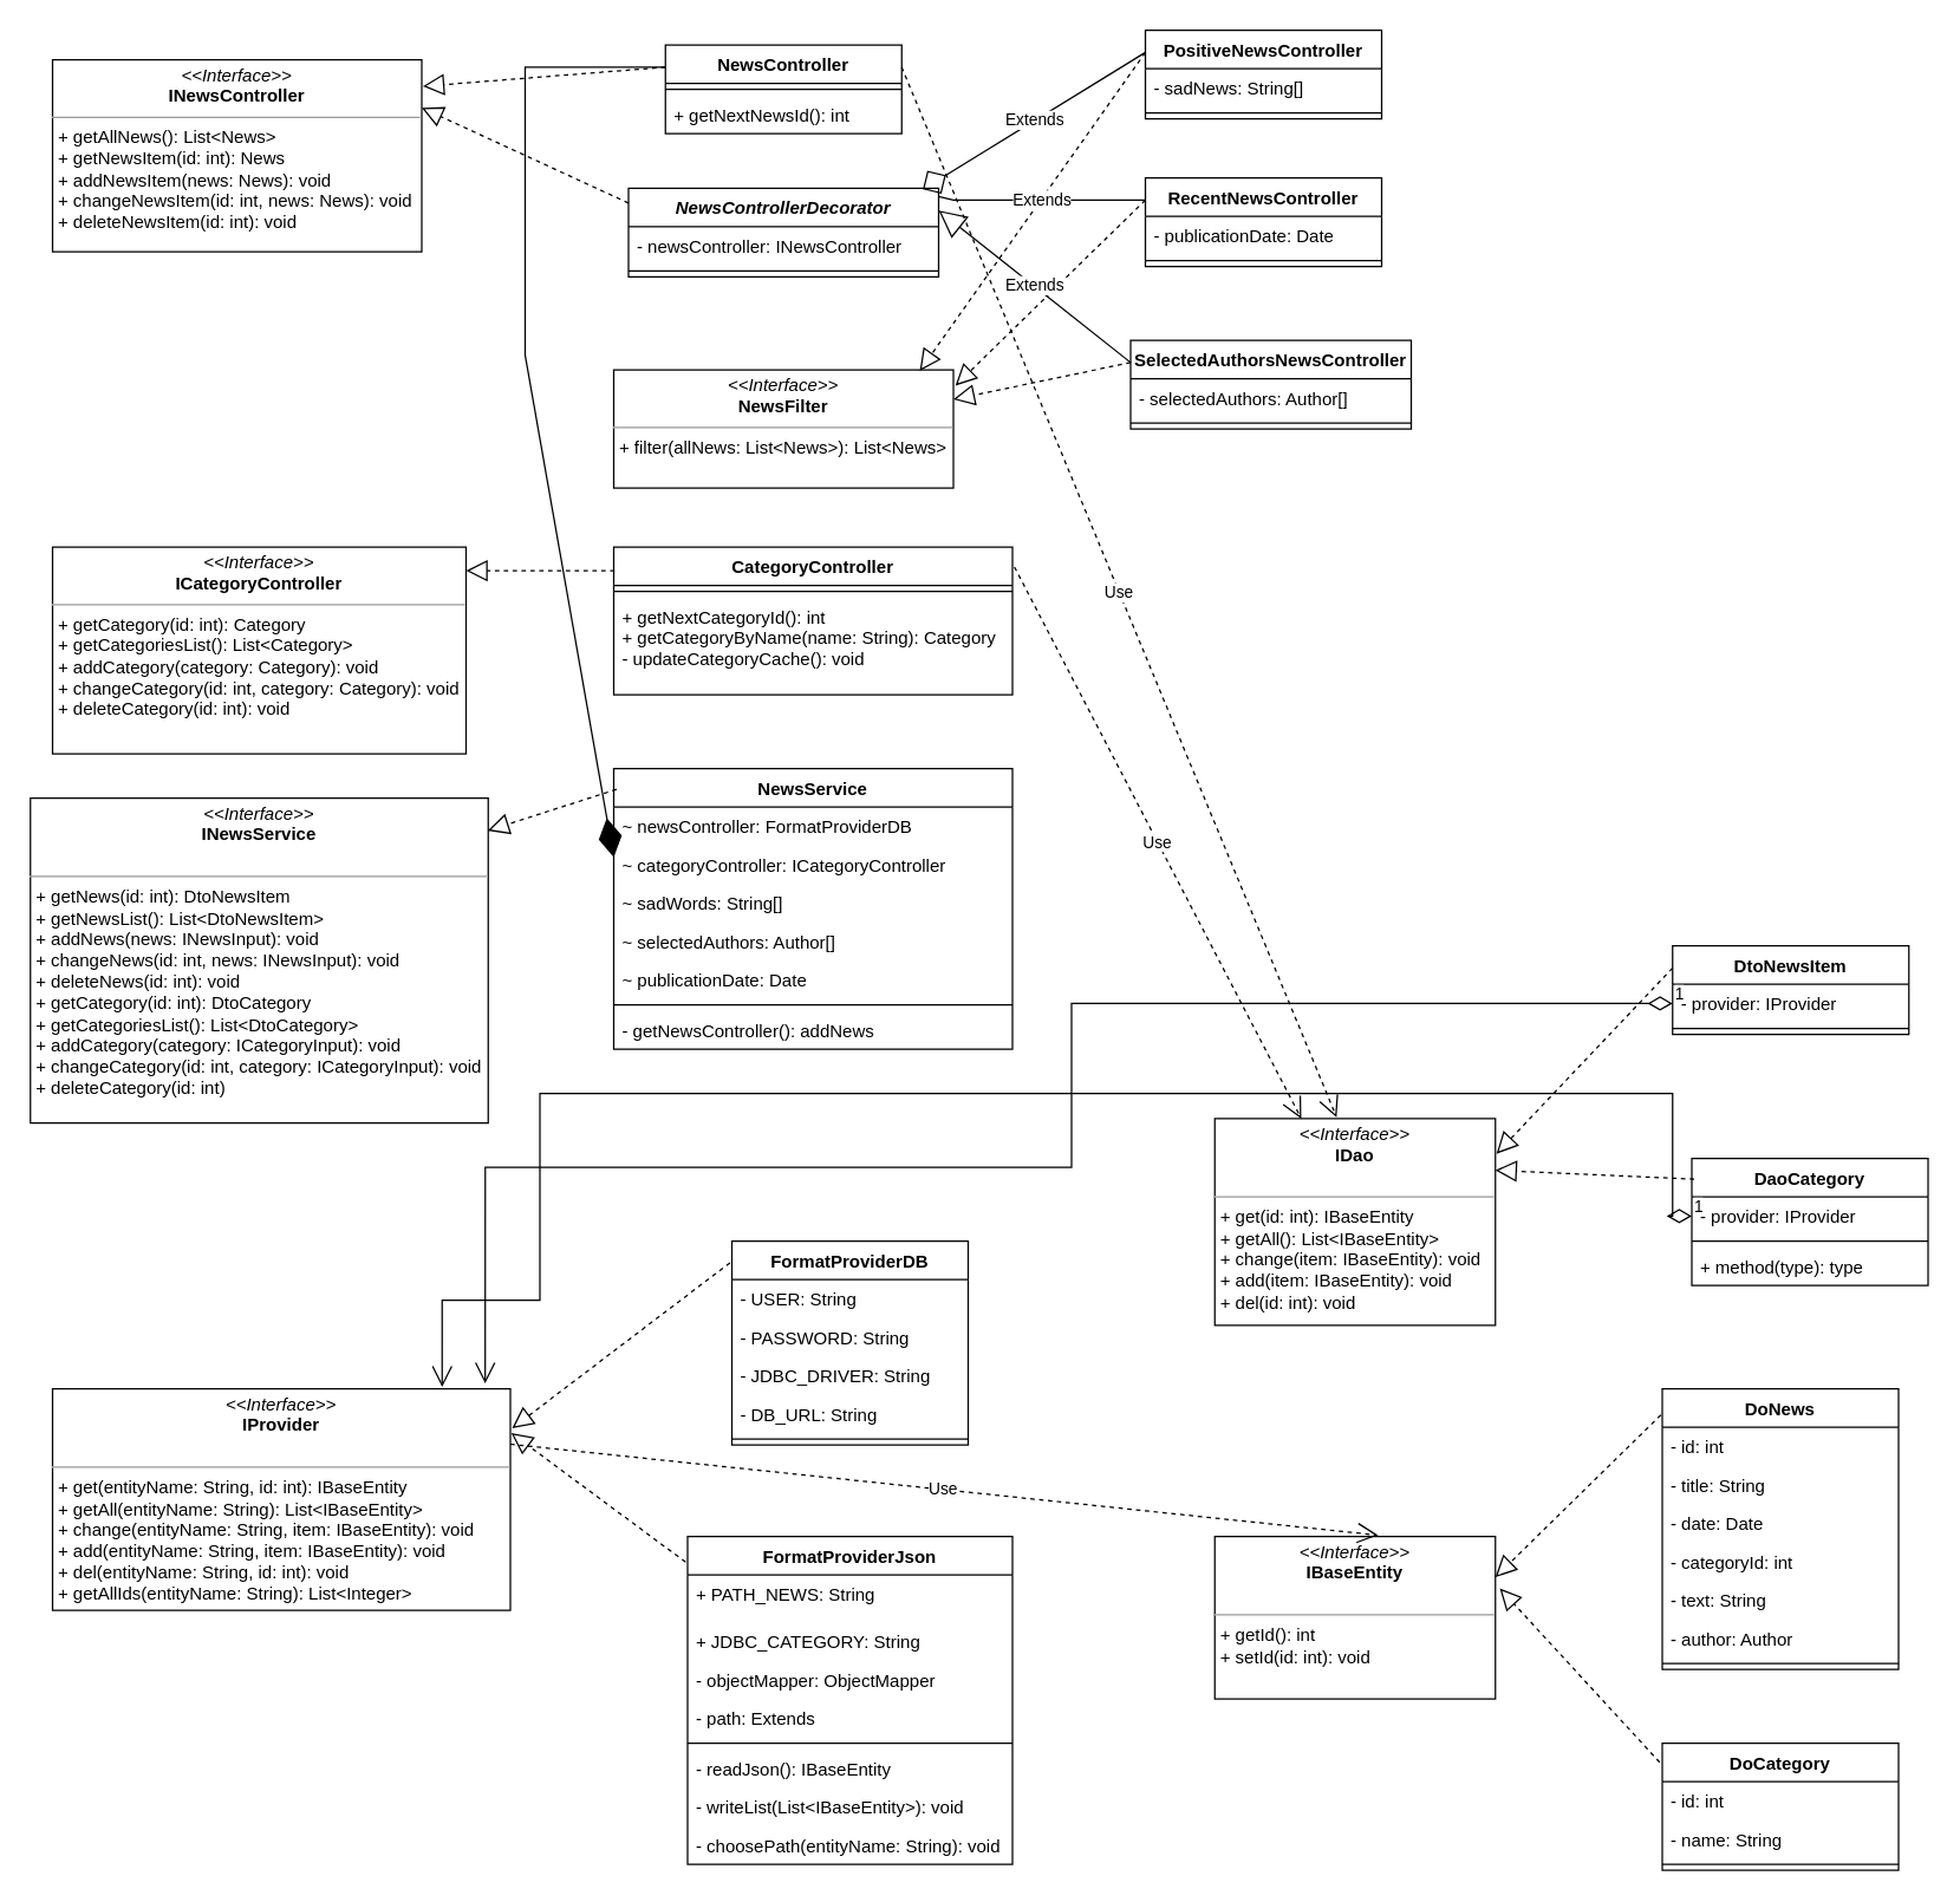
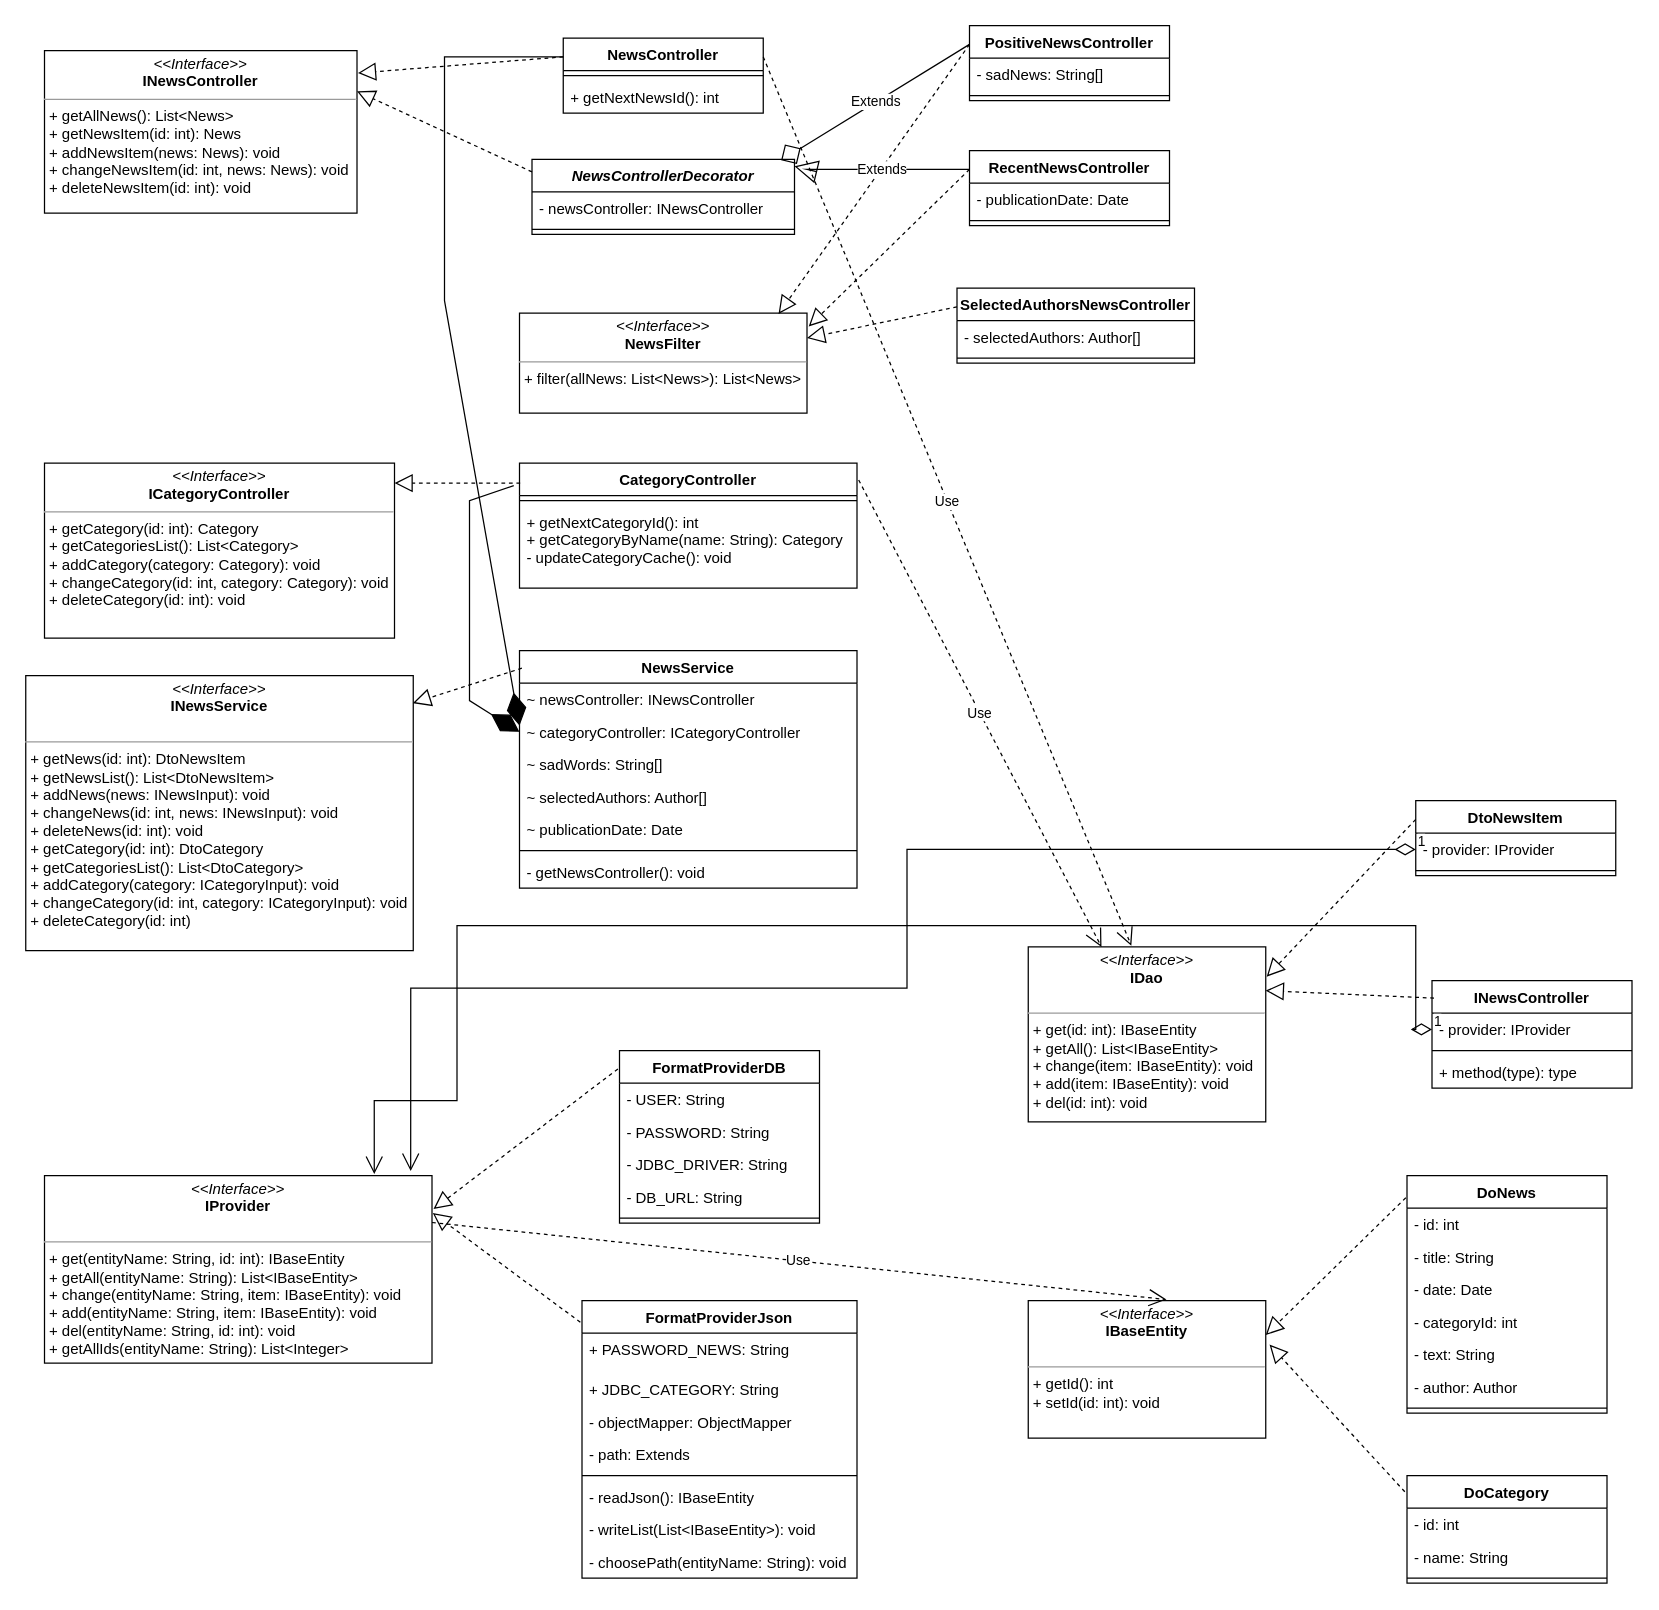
- <mxCell id="38" value="Extends" style="endArrow=none;endSize=16;endFill=0;html=1;rounded=0;exitX=0;exitY=0.25;exitDx=0;exitDy=0;entryX=1;entryY=0.093;entryDx=0;entryDy=0;entryPerimeter=0;" edge="1" parent="1" source="13" target="7"><mxGeometry width="160" relative="1" as="geometry"><mxPoint x="385" y="230" as="sourcePoint" /><mxPoint x="545" y="230" as="targetPoint" /><Array as="points"><mxPoint x="645" y="135" /></Array></mxGeometry></mxCell>
+ <mxCell id="38" value="Extends" style="endArrow=block;endSize=16;endFill=0;html=1;rounded=0;exitX=0;exitY=0.25;exitDx=0;exitDy=0;entryX=1;entryY=0.093;entryDx=0;entryDy=0;entryPerimeter=0;" edge="1" parent="1" source="13" target="7"><mxGeometry width="160" relative="1" as="geometry"><mxPoint x="385" y="230" as="sourcePoint" /><mxPoint x="545" y="230" as="targetPoint" /><Array as="points"><mxPoint x="645" y="135" /></Array></mxGeometry></mxCell>
- <mxCell id="39" value="Extends" style="endArrow=block;endSize=16;endFill=0;html=1;rounded=0;exitX=0;exitY=0.25;exitDx=0;exitDy=0;entryX=1;entryY=0.25;entryDx=0;entryDy=0;" edge="1" parent="1" source="16" target="7"><mxGeometry width="160" relative="1" as="geometry"><mxPoint x="385" y="230" as="sourcePoint" /><mxPoint x="545" y="230" as="targetPoint" /></mxGeometry></mxCell>
+ <mxCell id="42" value="" style="endArrow=diamondThin;endFill=1;endSize=24;html=1;rounded=0;entryX=0;entryY=0.5;entryDx=0;entryDy=0;exitX=-0.017;exitY=0.18;exitDx=0;exitDy=0;exitPerimeter=0;" edge="1" parent="1" source="19" target="25"><mxGeometry width="160" relative="1" as="geometry"><mxPoint x="425" y="420" as="sourcePoint" /><mxPoint x="585" y="420" as="targetPoint" /><Array as="points"><mxPoint x="375" y="400" /><mxPoint x="375" y="480" /><mxPoint x="375" y="560" /></Array></mxGeometry></mxCell>
- <mxCell id="24" value="~ newsController: FormatProviderDB" style="text;strokeColor=none;fillColor=none;align=left;verticalAlign=top;spacingLeft=4;spacingRight=4;overflow=hidden;rotatable=0;points=[[0,0.5],[1,0.5]];portConstraint=eastwest;" vertex="1" parent="23"><mxGeometry y="26" width="270" height="26" as="geometry" /></mxCell>
+ <mxCell id="24" value="~ newsController: INewsController" style="text;strokeColor=none;fillColor=none;align=left;verticalAlign=top;spacingLeft=4;spacingRight=4;overflow=hidden;rotatable=0;points=[[0,0.5],[1,0.5]];portConstraint=eastwest;" vertex="1" parent="23"><mxGeometry y="26" width="270" height="26" as="geometry" /></mxCell>
- <mxCell id="30" value="- getNewsController(): addNews" style="text;strokeColor=none;fillColor=none;align=left;verticalAlign=top;spacingLeft=4;spacingRight=4;overflow=hidden;rotatable=0;points=[[0,0.5],[1,0.5]];portConstraint=eastwest;" vertex="1" parent="23"><mxGeometry y="164" width="270" height="26" as="geometry" /></mxCell>
+ <mxCell id="30" value="- getNewsController(): void" style="text;strokeColor=none;fillColor=none;align=left;verticalAlign=top;spacingLeft=4;spacingRight=4;overflow=hidden;rotatable=0;points=[[0,0.5],[1,0.5]];portConstraint=eastwest;" vertex="1" parent="23"><mxGeometry y="164" width="270" height="26" as="geometry" /></mxCell>
- <mxCell id="66" value="DaoCategory" style="swimlane;fontStyle=1;align=center;verticalAlign=top;childLayout=stackLayout;horizontal=1;startSize=26;horizontalStack=0;resizeParent=1;resizeParentMax=0;resizeLast=0;collapsible=1;marginBottom=0;" vertex="1" parent="1"><mxGeometry x="1145" y="784" width="160" height="86" as="geometry" /></mxCell>
+ <mxCell id="66" value="INewsController" style="swimlane;fontStyle=1;align=center;verticalAlign=top;childLayout=stackLayout;horizontal=1;startSize=26;horizontalStack=0;resizeParent=1;resizeParentMax=0;resizeLast=0;collapsible=1;marginBottom=0;" vertex="1" parent="1"><mxGeometry x="1145" y="784" width="160" height="86" as="geometry" /></mxCell>
- <mxCell id="52" value="+ PATH_NEWS: String" style="text;strokeColor=none;fillColor=none;align=left;verticalAlign=top;spacingLeft=4;spacingRight=4;overflow=hidden;rotatable=0;points=[[0,0.5],[1,0.5]];portConstraint=eastwest;" vertex="1" parent="51"><mxGeometry y="26" width="220" height="32" as="geometry" /></mxCell>
+ <mxCell id="52" value="+ PASSWORD_NEWS: String" style="text;strokeColor=none;fillColor=none;align=left;verticalAlign=top;spacingLeft=4;spacingRight=4;overflow=hidden;rotatable=0;points=[[0,0.5],[1,0.5]];portConstraint=eastwest;" vertex="1" parent="51"><mxGeometry y="26" width="220" height="32" as="geometry" /></mxCell>
